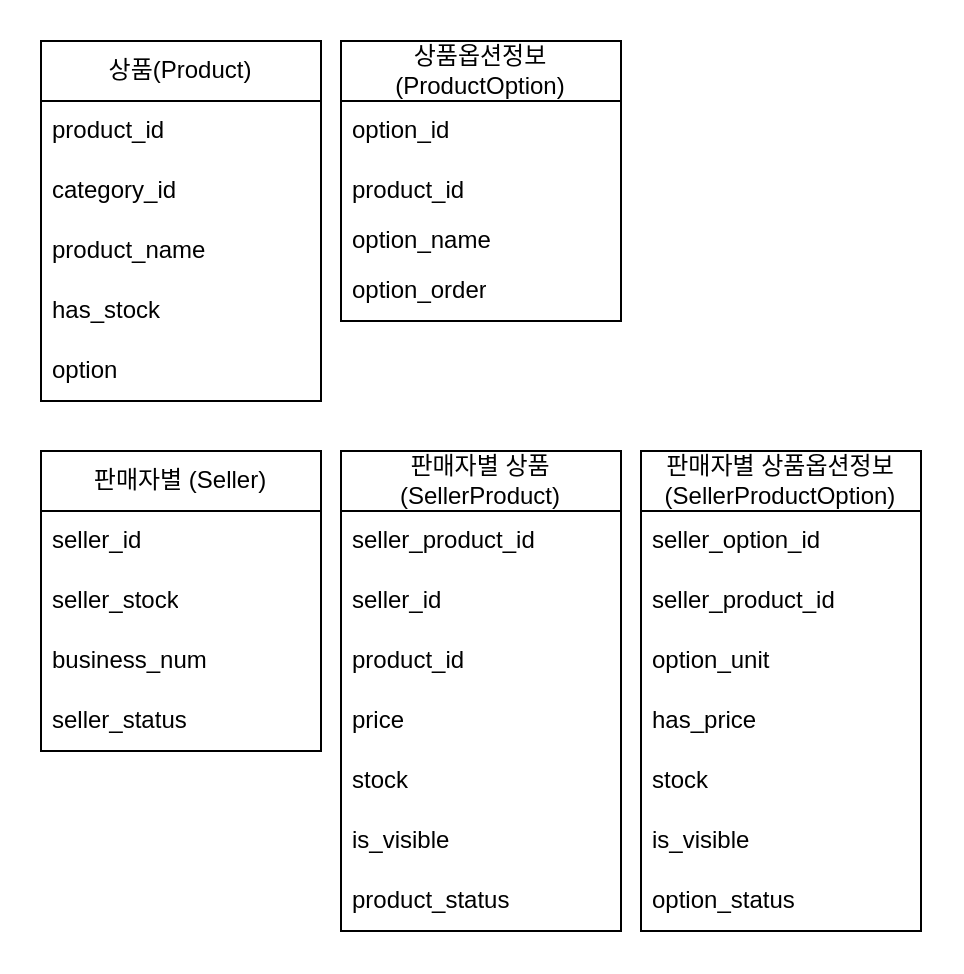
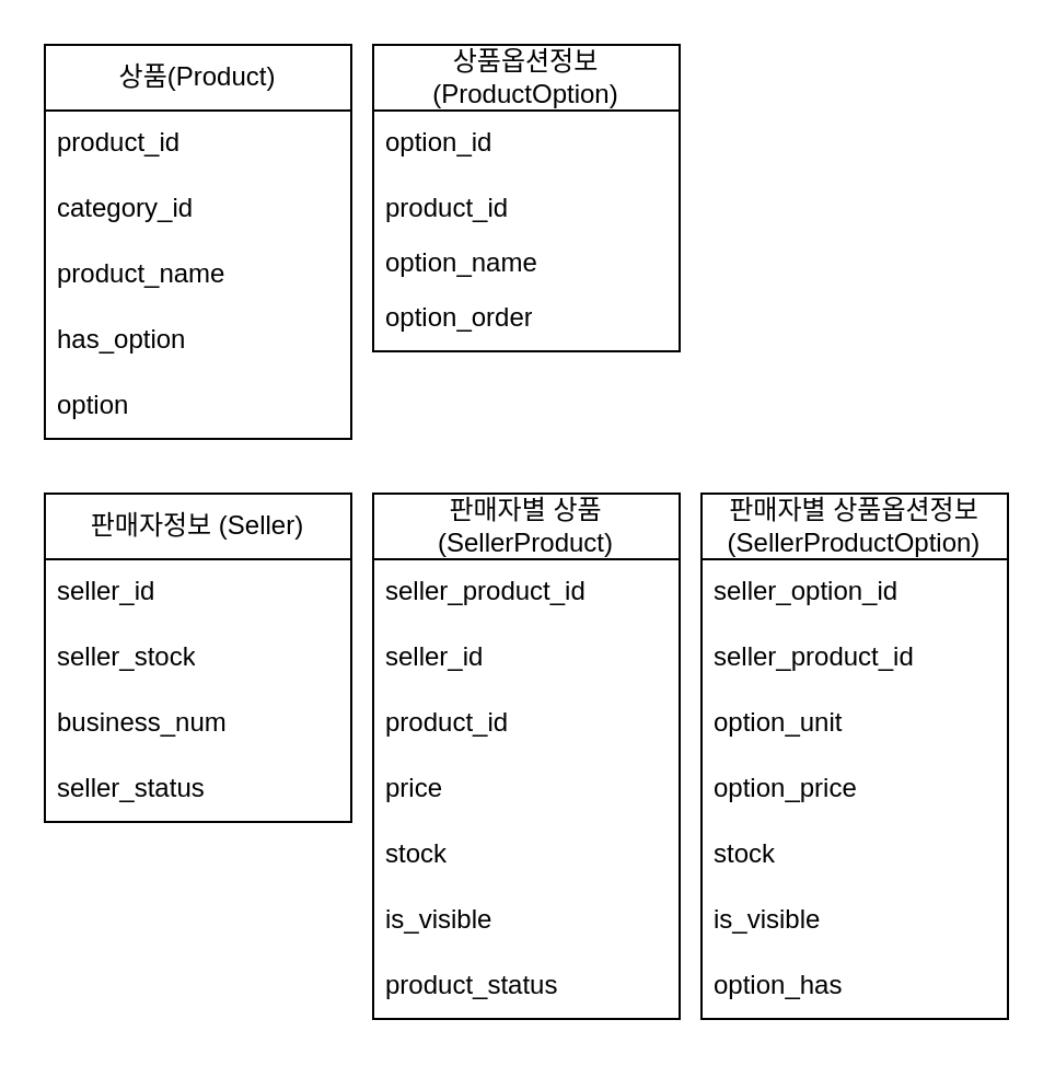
- <mxCell id="6" value="has_stock" style="text;strokeColor=none;fillColor=none;align=left;verticalAlign=middle;spacingLeft=4;spacingRight=4;overflow=hidden;points=[[0,0.5],[1,0.5]];portConstraint=eastwest;rotatable=0;whiteSpace=wrap;html=1;" vertex="1" parent="2"><mxGeometry y="120" width="140" height="30" as="geometry" /></mxCell>
+ <mxCell id="6" value="has_option" style="text;strokeColor=none;fillColor=none;align=left;verticalAlign=middle;spacingLeft=4;spacingRight=4;overflow=hidden;points=[[0,0.5],[1,0.5]];portConstraint=eastwest;rotatable=0;whiteSpace=wrap;html=1;" vertex="1" parent="2"><mxGeometry y="120" width="140" height="30" as="geometry" /></mxCell>
- <mxCell id="29" value="판매자별 (Seller)" style="swimlane;fontStyle=0;childLayout=stackLayout;horizontal=1;startSize=30;horizontalStack=0;resizeParent=1;resizeParentMax=0;resizeLast=0;collapsible=1;marginBottom=0;whiteSpace=wrap;html=1;" vertex="1" parent="1"><mxGeometry x="20" y="225" width="140" height="150" as="geometry" /></mxCell>
+ <mxCell id="29" value="판매자정보 (Seller)" style="swimlane;fontStyle=0;childLayout=stackLayout;horizontal=1;startSize=30;horizontalStack=0;resizeParent=1;resizeParentMax=0;resizeLast=0;collapsible=1;marginBottom=0;whiteSpace=wrap;html=1;" vertex="1" parent="1"><mxGeometry x="20" y="225" width="140" height="150" as="geometry" /></mxCell>
- <mxCell id="25" value="has_price" style="text;strokeColor=none;fillColor=none;align=left;verticalAlign=middle;spacingLeft=4;spacingRight=4;overflow=hidden;points=[[0,0.5],[1,0.5]];portConstraint=eastwest;rotatable=0;whiteSpace=wrap;html=1;" vertex="1" parent="21"><mxGeometry y="120" width="140" height="30" as="geometry" /></mxCell>
+ <mxCell id="25" value="option_price" style="text;strokeColor=none;fillColor=none;align=left;verticalAlign=middle;spacingLeft=4;spacingRight=4;overflow=hidden;points=[[0,0.5],[1,0.5]];portConstraint=eastwest;rotatable=0;whiteSpace=wrap;html=1;" vertex="1" parent="21"><mxGeometry y="120" width="140" height="30" as="geometry" /></mxCell>
- <mxCell id="28" value="option_&lt;span style=&quot;background-color: transparent; color: light-dark(rgb(0, 0, 0), rgb(255, 255, 255));&quot;&gt;status&lt;/span&gt;" style="text;strokeColor=none;fillColor=none;align=left;verticalAlign=middle;spacingLeft=4;spacingRight=4;overflow=hidden;points=[[0,0.5],[1,0.5]];portConstraint=eastwest;rotatable=0;whiteSpace=wrap;html=1;" vertex="1" parent="21"><mxGeometry y="210" width="140" height="30" as="geometry" /></mxCell>
+ <mxCell id="28" value="option_&lt;span style=&quot;background-color: transparent; color: light-dark(rgb(0, 0, 0), rgb(255, 255, 255));&quot;&gt;has&lt;/span&gt;" style="text;strokeColor=none;fillColor=none;align=left;verticalAlign=middle;spacingLeft=4;spacingRight=4;overflow=hidden;points=[[0,0.5],[1,0.5]];portConstraint=eastwest;rotatable=0;whiteSpace=wrap;html=1;" vertex="1" parent="21"><mxGeometry y="210" width="140" height="30" as="geometry" /></mxCell>
